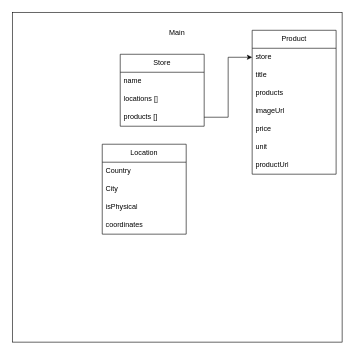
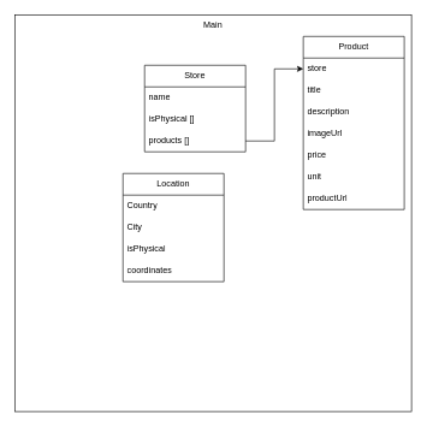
- <mxCell id="21" value="Main" style="text;html=1;strokeColor=none;fillColor=none;align=center;verticalAlign=middle;whiteSpace=wrap;rounded=0;" parent="1" vertex="1"><mxGeometry x="265" y="40" width="60" height="30" as="geometry" /></mxCell>
+ <mxCell id="21" value="Main" style="text;html=1;strokeColor=none;fillColor=none;align=center;verticalAlign=middle;whiteSpace=wrap;rounded=0;" parent="1" vertex="1"><mxGeometry x="265" y="20" width="60" height="30" as="geometry" /></mxCell>
- <mxCell id="10" value="products" style="text;strokeColor=none;fillColor=none;align=left;verticalAlign=middle;spacingLeft=4;spacingRight=4;overflow=hidden;points=[[0,0.5],[1,0.5]];portConstraint=eastwest;rotatable=0;whiteSpace=wrap;html=1;" parent="7" vertex="1"><mxGeometry y="90" width="140" height="30" as="geometry" /></mxCell>
+ <mxCell id="10" value="description" style="text;strokeColor=none;fillColor=none;align=left;verticalAlign=middle;spacingLeft=4;spacingRight=4;overflow=hidden;points=[[0,0.5],[1,0.5]];portConstraint=eastwest;rotatable=0;whiteSpace=wrap;html=1;" parent="7" vertex="1"><mxGeometry y="90" width="140" height="30" as="geometry" /></mxCell>
- <mxCell id="5" value="locations []" style="text;strokeColor=none;fillColor=none;align=left;verticalAlign=middle;spacingLeft=4;spacingRight=4;overflow=hidden;points=[[0,0.5],[1,0.5]];portConstraint=eastwest;rotatable=0;whiteSpace=wrap;html=1;" parent="3" vertex="1"><mxGeometry y="60" width="140" height="30" as="geometry" /></mxCell>
+ <mxCell id="5" value="isPhysical []" style="text;strokeColor=none;fillColor=none;align=left;verticalAlign=middle;spacingLeft=4;spacingRight=4;overflow=hidden;points=[[0,0.5],[1,0.5]];portConstraint=eastwest;rotatable=0;whiteSpace=wrap;html=1;" parent="3" vertex="1"><mxGeometry y="60" width="140" height="30" as="geometry" /></mxCell>
